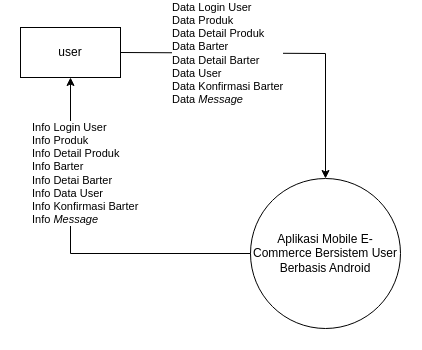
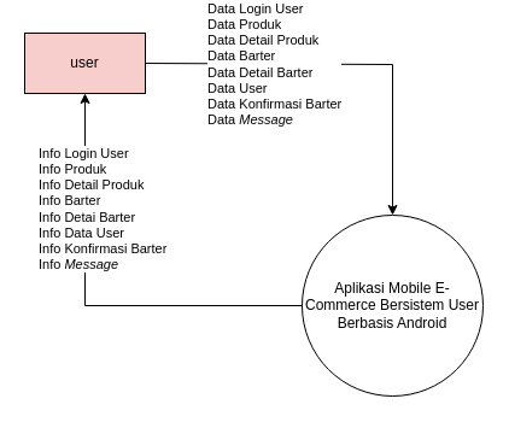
- <mxCell id="2" value="user" style="html=1;dashed=0;whiteSpace=wrap;" vertex="1" parent="1"><mxGeometry x="20" y="20" width="100" height="50" as="geometry" /></mxCell>
+ <mxCell id="2" value="user" style="html=1;dashed=0;whiteSpace=wrap;fillColor=#f8cecc;" vertex="1" parent="1"><mxGeometry x="20" y="20" width="100" height="50" as="geometry" /></mxCell>
